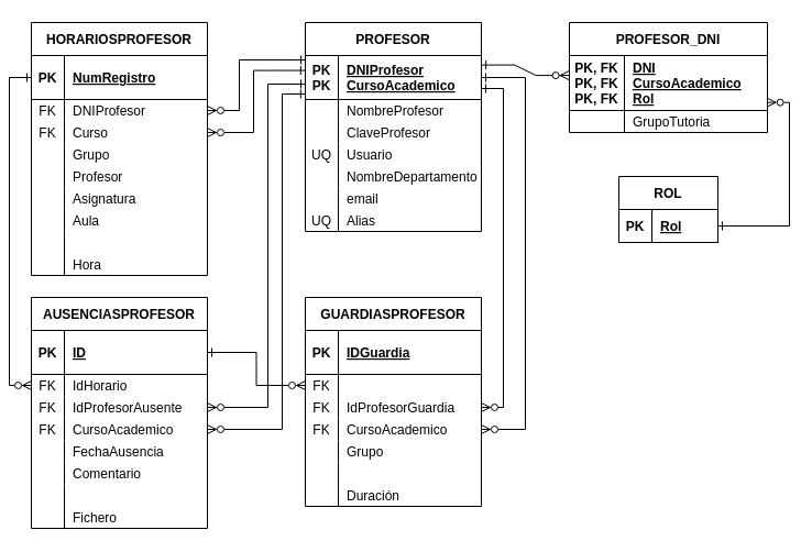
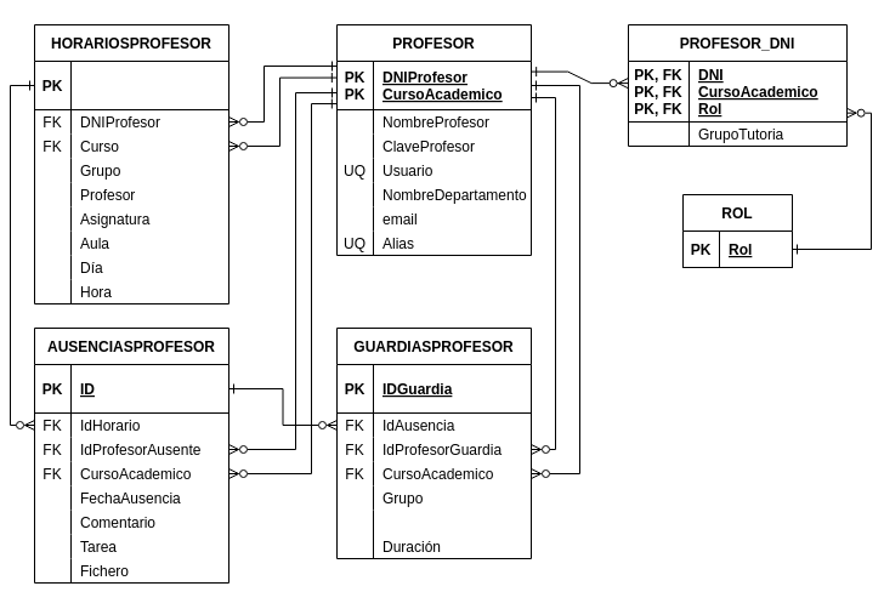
- <mxCell id="40" value="NumRegistro" style="shape=partialRectangle;overflow=hidden;connectable=0;fillColor=none;top=0;left=0;bottom=0;right=0;align=left;spacingLeft=6;fontStyle=5;" parent="38" vertex="1"><mxGeometry x="30" width="130" height="40" as="geometry"><mxRectangle width="130" height="40" as="alternateBounds" /></mxGeometry></mxCell>
+ <mxCell id="61" value="Día" style="shape=partialRectangle;overflow=hidden;connectable=0;fillColor=none;top=0;left=0;bottom=0;right=0;align=left;spacingLeft=6;" parent="59" vertex="1"><mxGeometry x="30" width="130" height="20" as="geometry"><mxRectangle width="130" height="20" as="alternateBounds" /></mxGeometry></mxCell>
+ <mxCell id="101" value="IdAusencia" style="shape=partialRectangle;overflow=hidden;connectable=0;fillColor=none;top=0;left=0;bottom=0;right=0;align=left;spacingLeft=6;" parent="99" vertex="1"><mxGeometry x="30" width="130" height="20" as="geometry"><mxRectangle width="130" height="20" as="alternateBounds" /></mxGeometry></mxCell>
+ <mxCell id="88" value="Tarea" style="shape=partialRectangle;overflow=hidden;connectable=0;fillColor=none;top=0;left=0;bottom=0;right=0;align=left;spacingLeft=6;" parent="86" vertex="1"><mxGeometry x="30" width="130" height="20" as="geometry"><mxRectangle width="130" height="20" as="alternateBounds" /></mxGeometry></mxCell>
